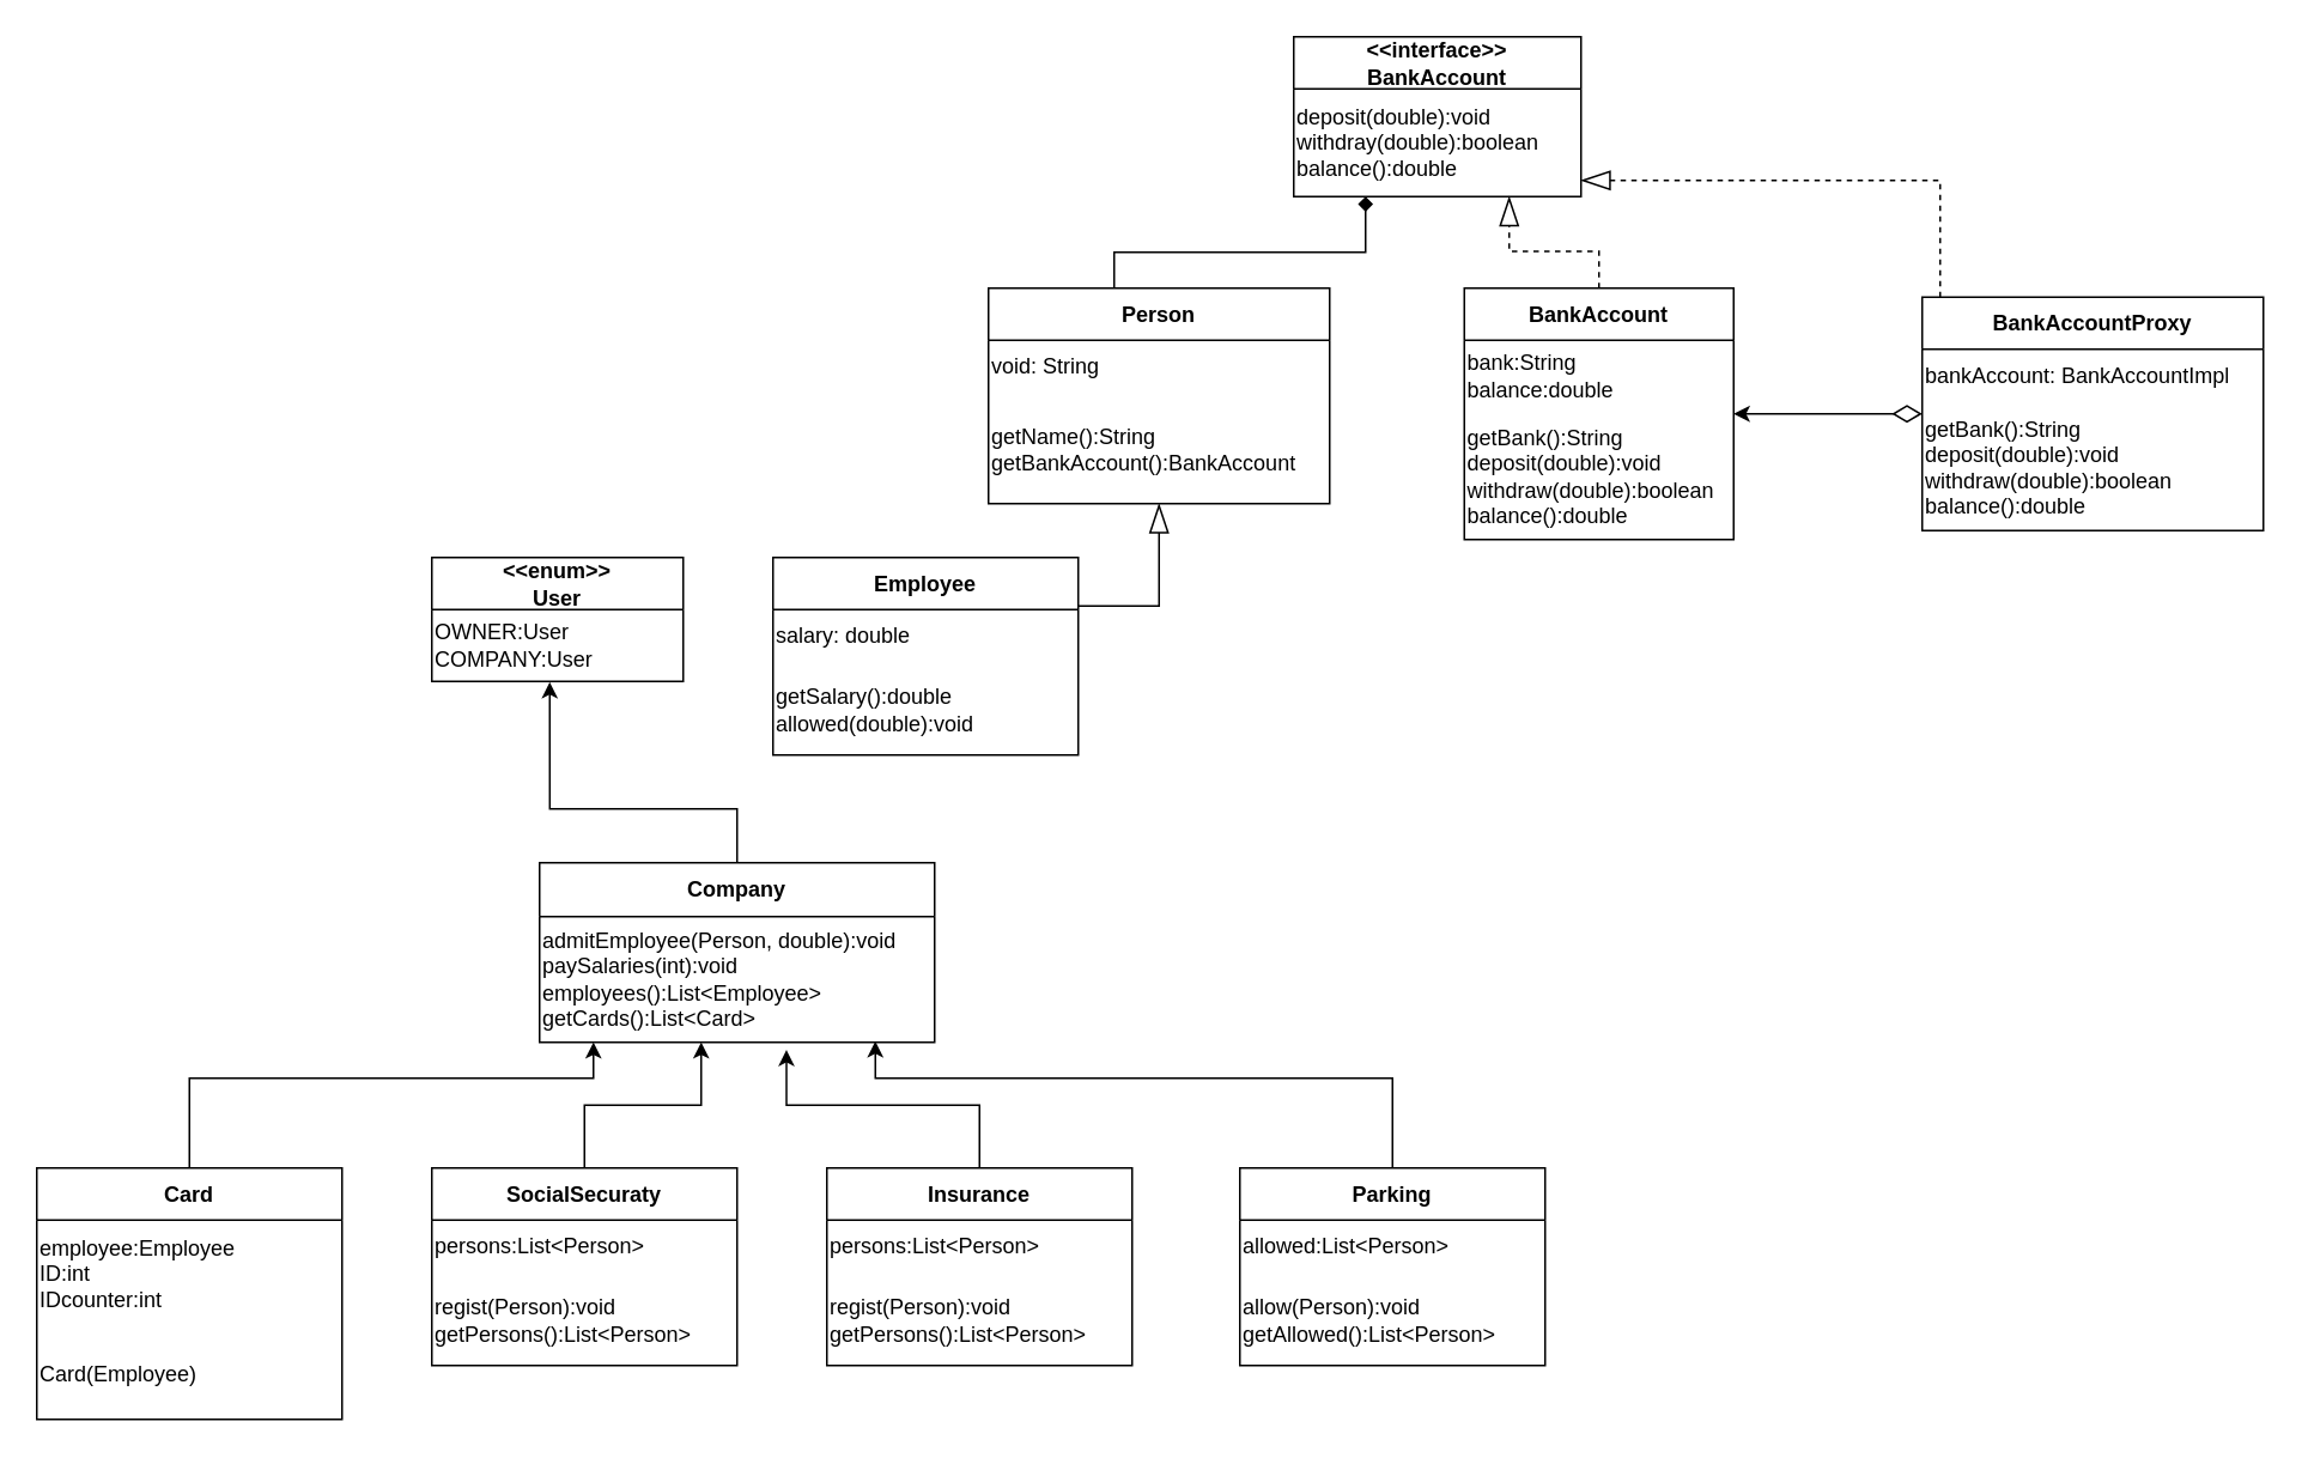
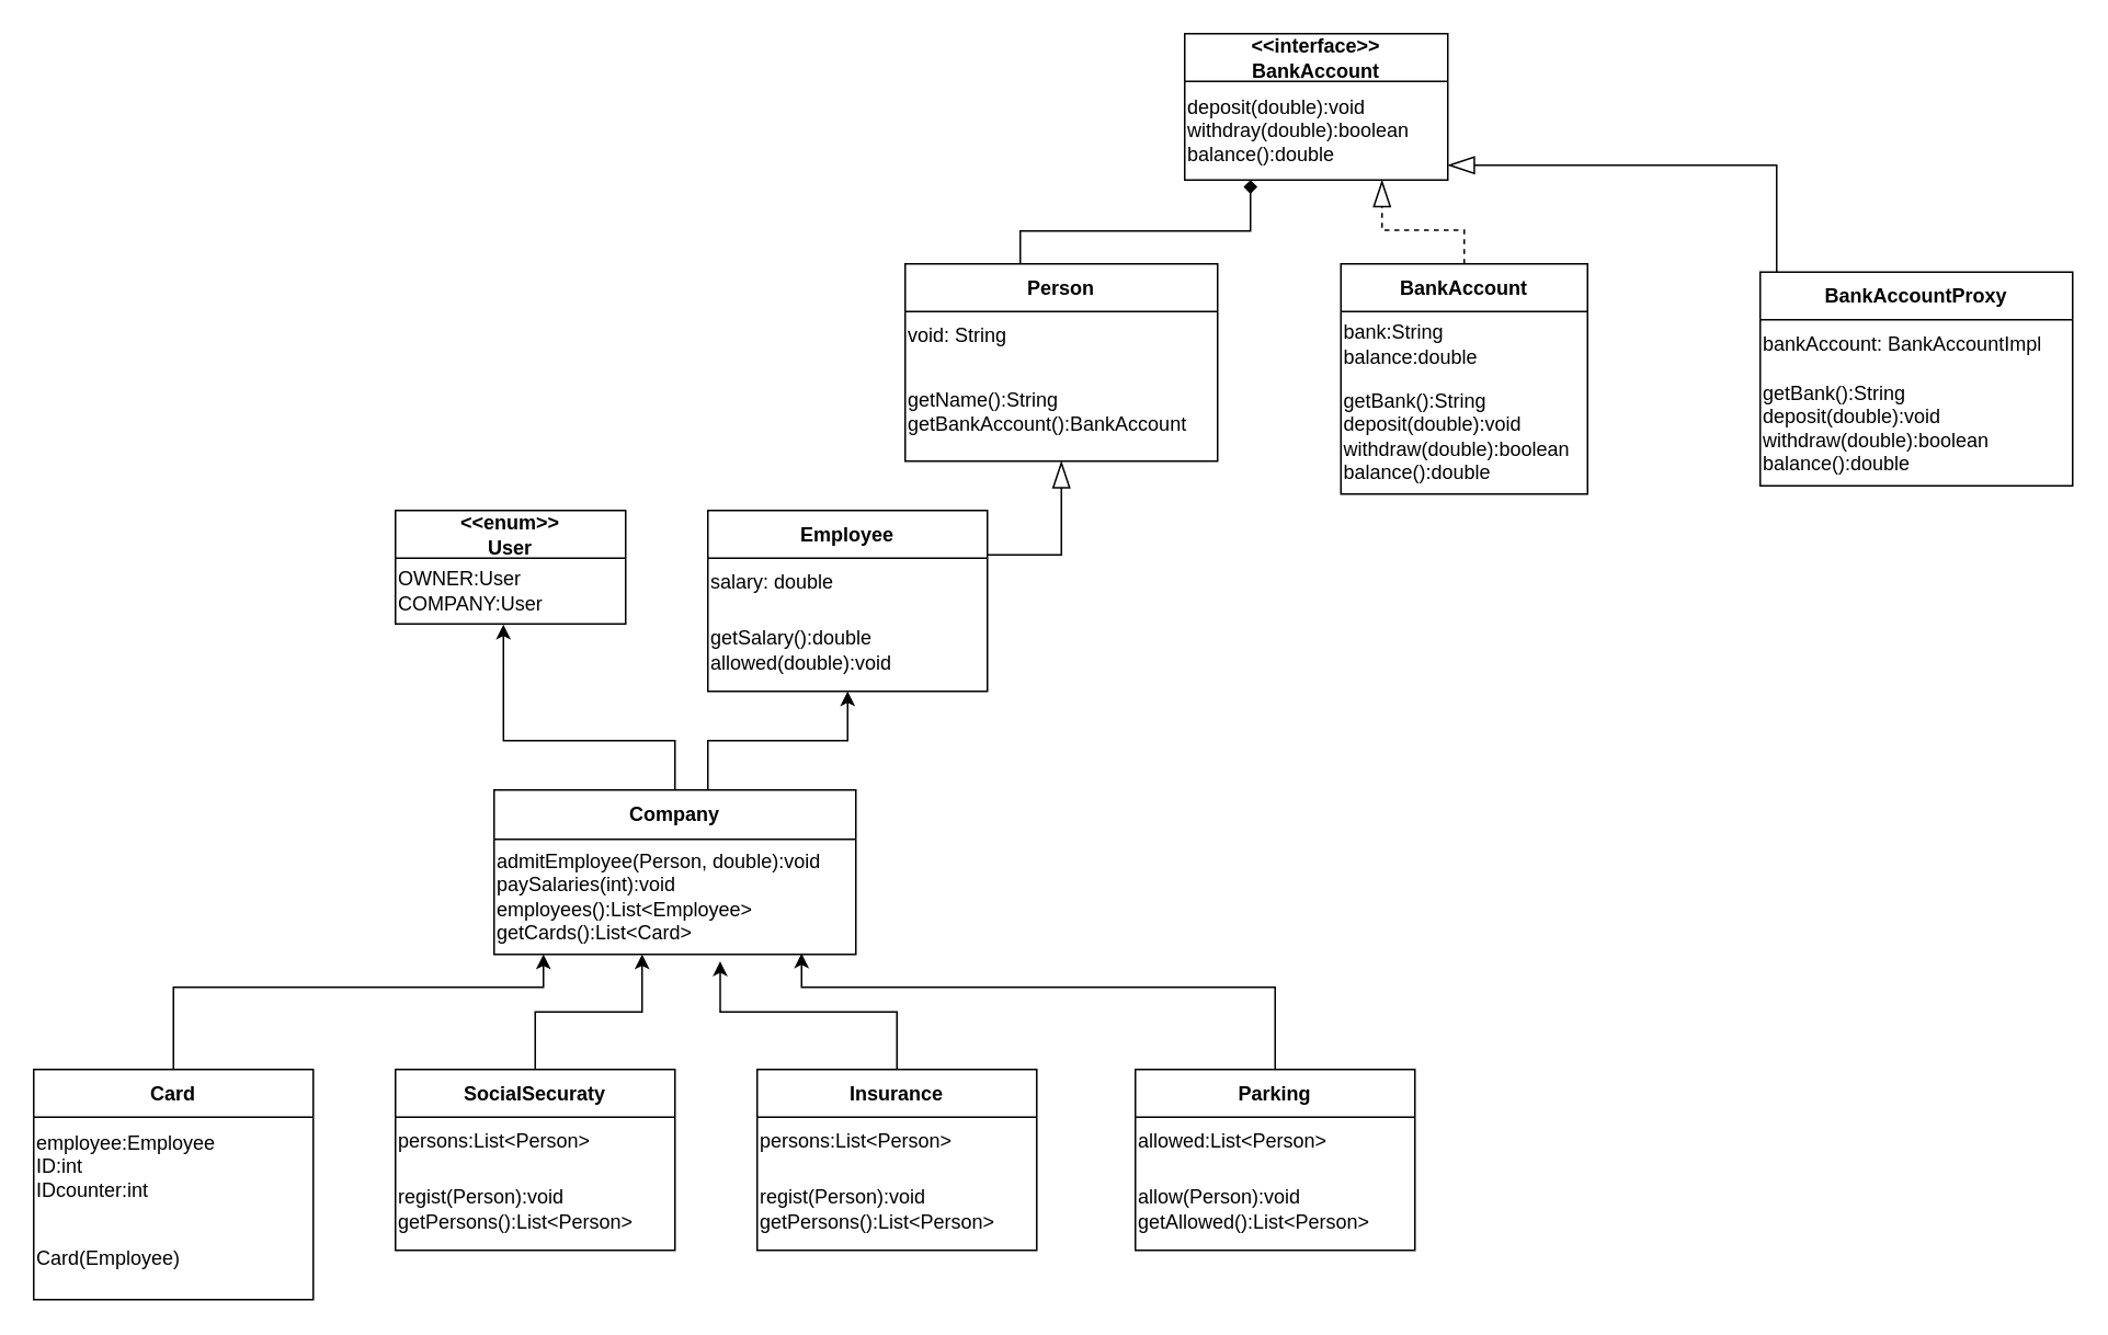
- <mxCell id="8" style="edgeStyle=orthogonalEdgeStyle;rounded=0;orthogonalLoop=1;jettySize=auto;html=1;dashed=1;endArrow=blockThin;endFill=0;endSize=14;" edge="1" parent="1" source="10" target="2"><mxGeometry relative="1" as="geometry"><Array as="points"><mxPoint x="1080" y="100" /><mxPoint x="850" y="100" /></Array></mxGeometry></mxCell>
+ <mxCell id="8" style="edgeStyle=orthogonalEdgeStyle;rounded=0;orthogonalLoop=1;jettySize=auto;html=1;dashed=0;endArrow=blockThin;endFill=0;endSize=14;" edge="1" parent="1" source="10" target="2"><mxGeometry relative="1" as="geometry"><Array as="points"><mxPoint x="1080" y="100" /><mxPoint x="850" y="100" /></Array></mxGeometry></mxCell>
- <mxCell id="9" style="edgeStyle=orthogonalEdgeStyle;rounded=0;orthogonalLoop=1;jettySize=auto;html=1;entryX=1;entryY=0.5;entryDx=0;entryDy=0;startArrow=diamondThin;startFill=0;startSize=14;" edge="1" parent="1" source="10" target="5"><mxGeometry relative="1" as="geometry" /></mxCell>
+ <mxCell id="22" style="edgeStyle=orthogonalEdgeStyle;rounded=0;orthogonalLoop=1;jettySize=auto;html=1;" edge="1" parent="1" source="23" target="18"><mxGeometry relative="1" as="geometry"><Array as="points"><mxPoint x="430" y="450" /><mxPoint x="515" y="450" /></Array></mxGeometry></mxCell>
